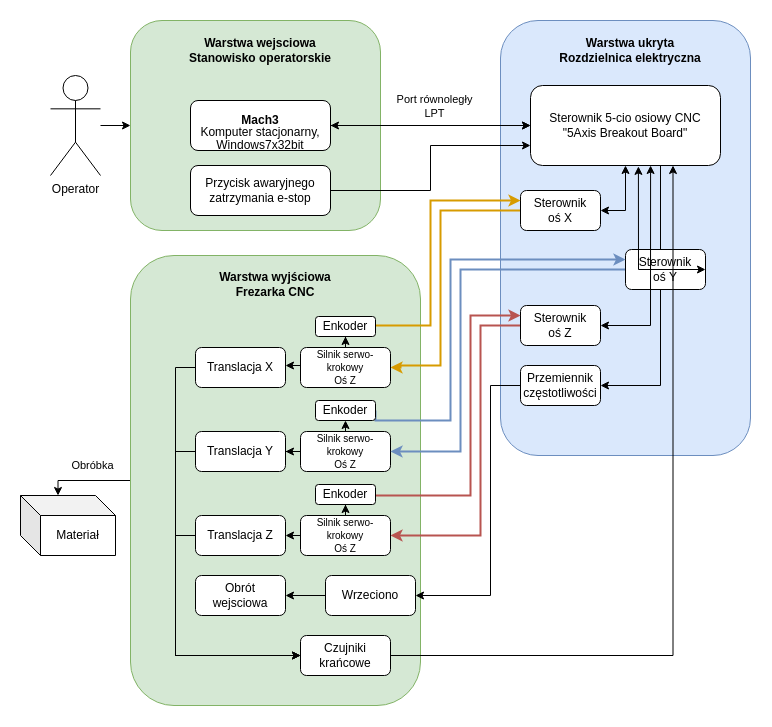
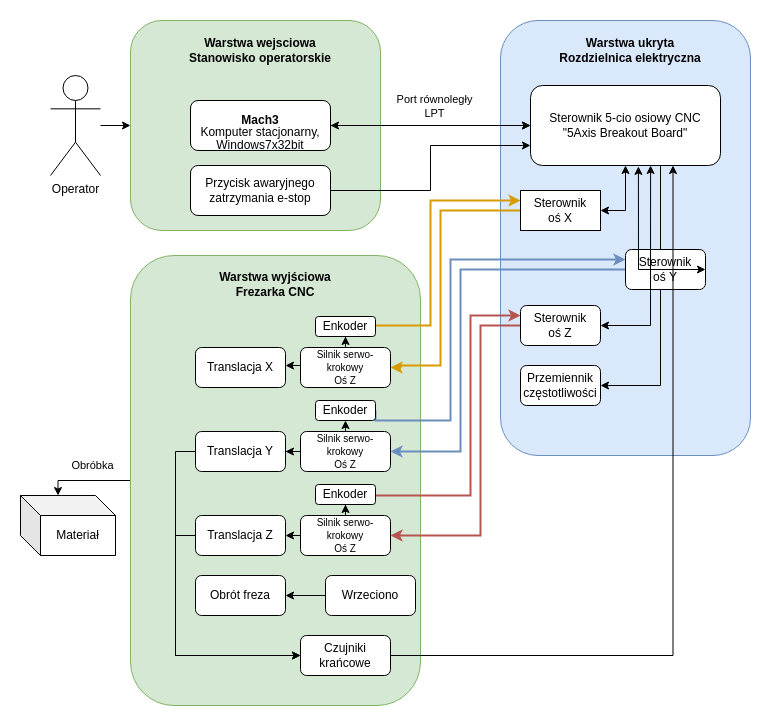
- <mxCell id="19" value="Sterownik&lt;br&gt;oś X" style="rounded=1;whiteSpace=wrap;html=1;" parent="1" vertex="1"><mxGeometry x="520" y="190" width="80" height="40" as="geometry" /></mxCell>
+ <mxCell id="19" value="Sterownik&lt;br&gt;oś X" style="whiteSpace=wrap;html=1;rounded=0;" parent="1" vertex="1"><mxGeometry x="520" y="190" width="80" height="40" as="geometry" /></mxCell>
- <mxCell id="31" style="edgeStyle=orthogonalEdgeStyle;rounded=0;orthogonalLoop=1;jettySize=auto;html=1;entryX=0;entryY=0.5;entryDx=0;entryDy=0;exitX=0;exitY=0.5;exitDx=0;exitDy=0;" parent="1" source="32" target="40" edge="1"><mxGeometry relative="1" as="geometry"><mxPoint x="175" y="655" as="targetPoint" /></mxGeometry></mxCell>
- <mxCell id="43" style="edgeStyle=orthogonalEdgeStyle;rounded=0;orthogonalLoop=1;jettySize=auto;html=1;exitX=0;exitY=0.5;exitDx=0;exitDy=0;entryX=1;entryY=0.5;entryDx=0;entryDy=0;" parent="1" source="44" target="21" edge="1"><mxGeometry relative="1" as="geometry"><Array as="points"><mxPoint x="490" y="385" /><mxPoint x="490" y="595" /></Array></mxGeometry></mxCell>
- <mxCell id="30" value="Obrót wejsciowa" style="rounded=1;whiteSpace=wrap;html=1;" parent="1" vertex="1"><mxGeometry x="195" y="575" width="90" height="40" as="geometry" /></mxCell>
+ <mxCell id="30" value="Obrót freza" style="rounded=1;whiteSpace=wrap;html=1;" parent="1" vertex="1"><mxGeometry x="195" y="575" width="90" height="40" as="geometry" /></mxCell>
